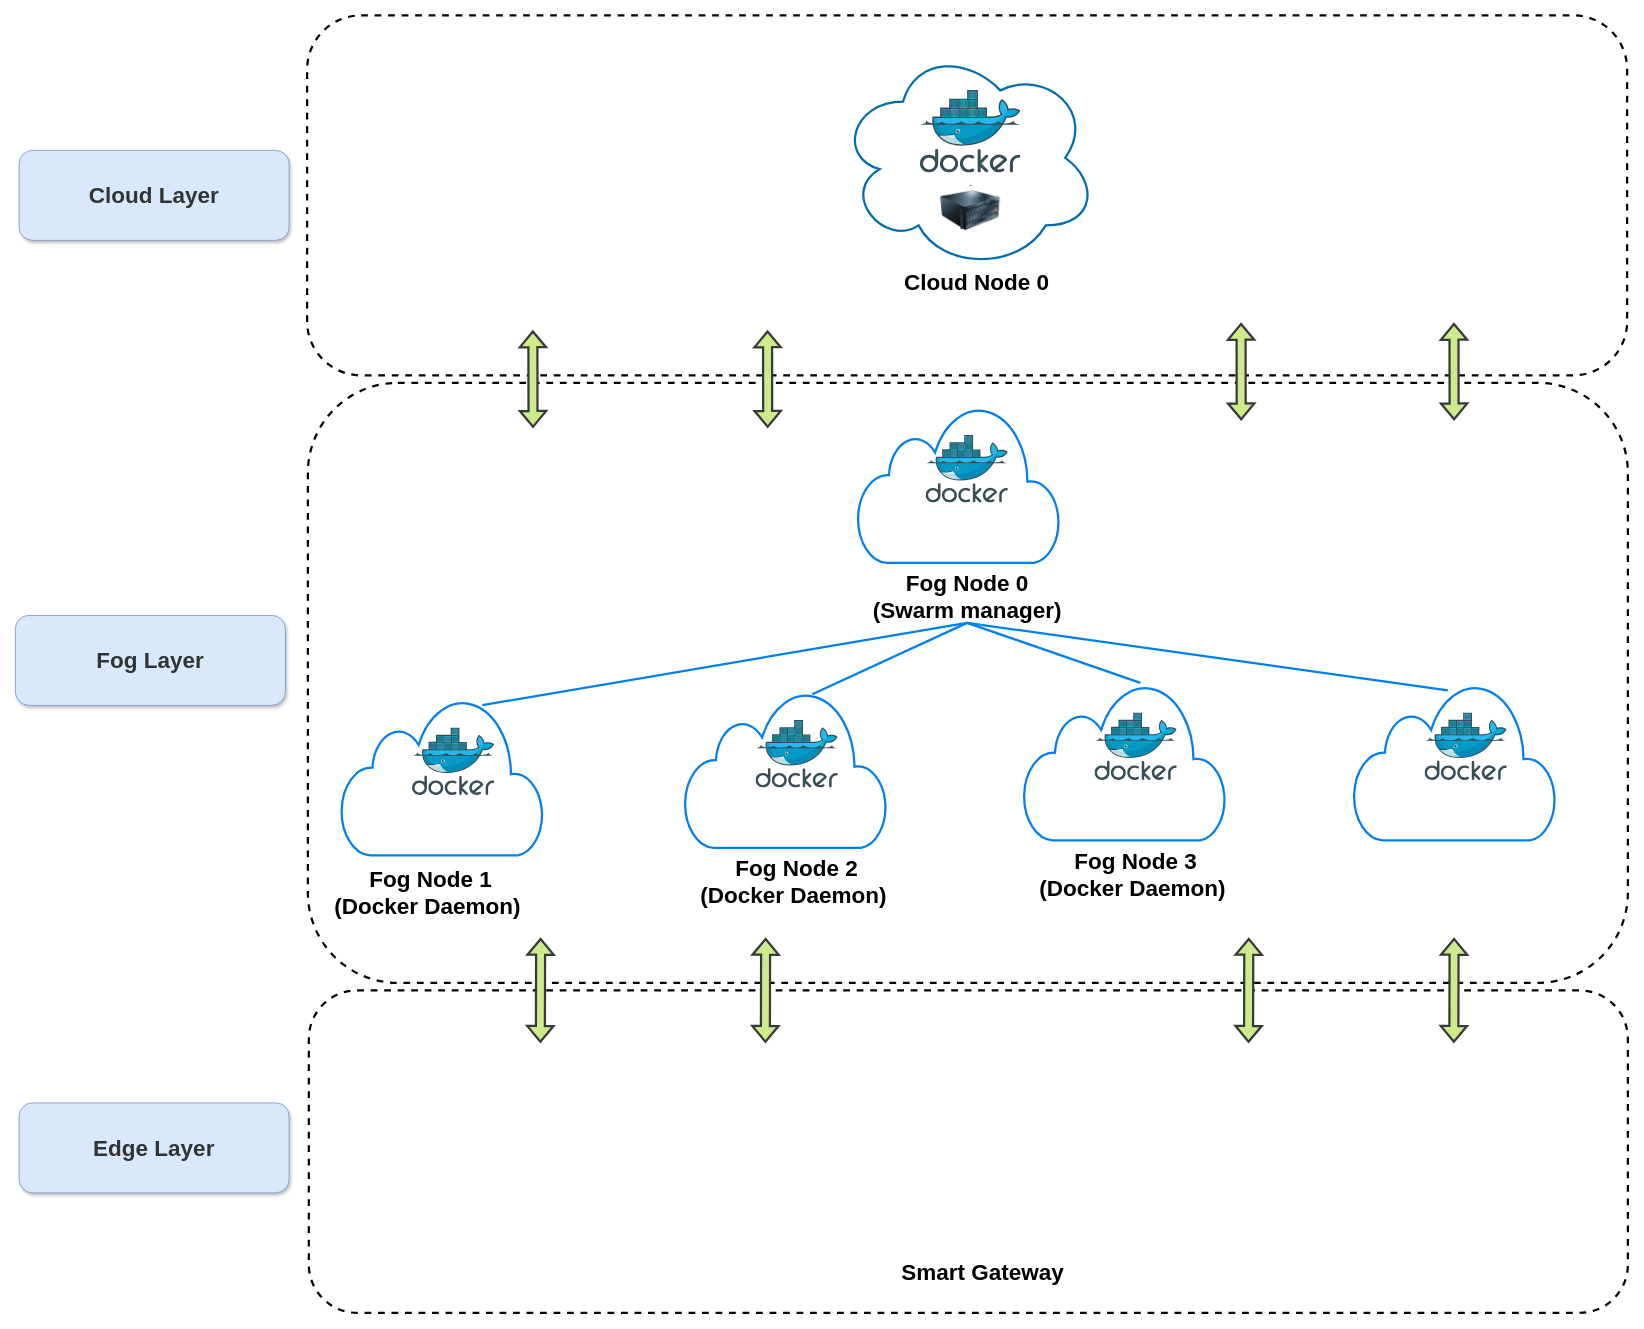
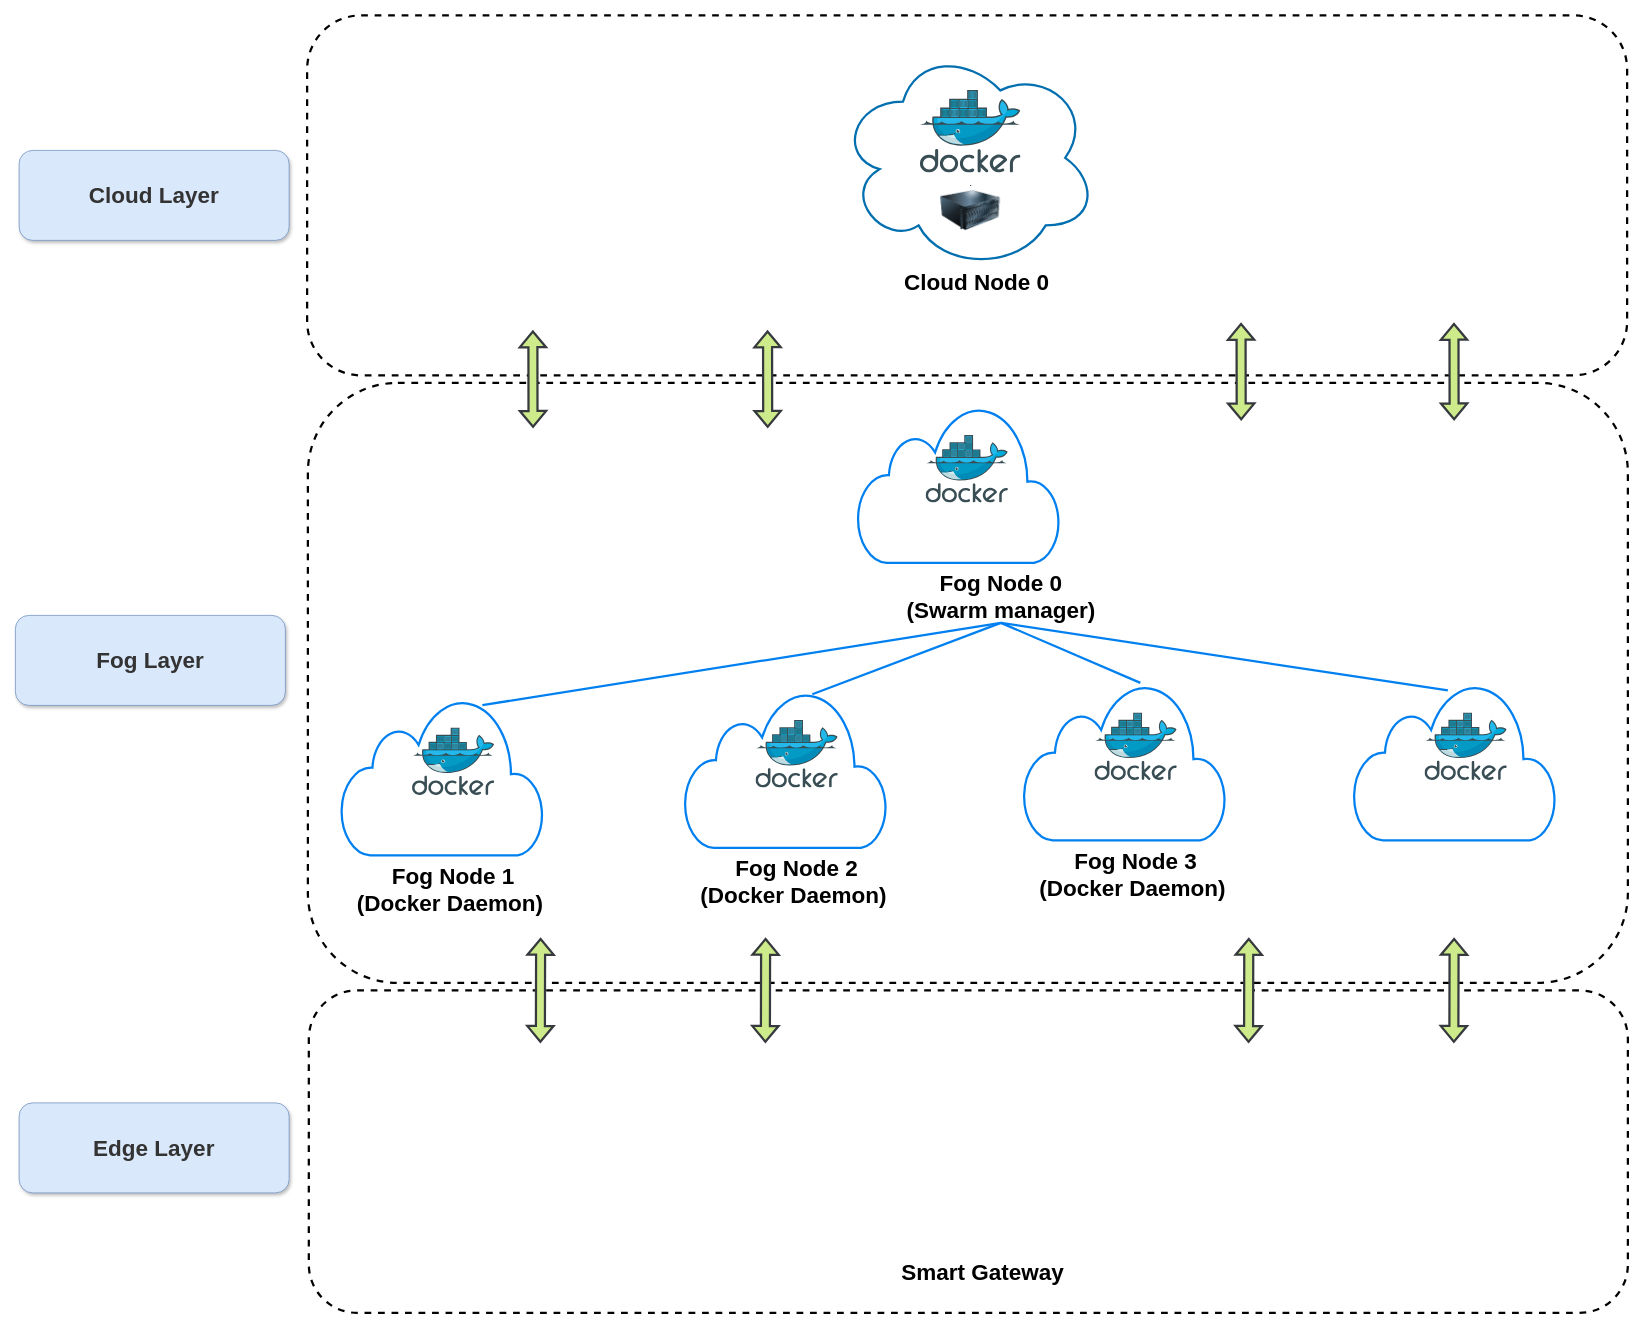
- <mxCell id="10" value="Fog Node 0 (Swarm manager)" style="text;html=1;strokeColor=none;fillColor=none;align=center;verticalAlign=middle;whiteSpace=wrap;rounded=0;fontSize=30;fontStyle=1" vertex="1" parent="1"><mxGeometry x="1153.62" y="760" width="270.78" height="70" as="geometry" /></mxCell>
+ <mxCell id="10" value="Fog Node 0 (Swarm manager)" style="text;html=1;strokeColor=none;fillColor=none;align=center;verticalAlign=middle;whiteSpace=wrap;rounded=0;fontSize=30;fontStyle=1" vertex="1" parent="1"><mxGeometry x="1198.62" y="760" width="270.78" height="70" as="geometry" /></mxCell>
- <mxCell id="13" value="Fog Node 1 (Docker Daemon)&amp;nbsp;" style="text;html=1;strokeColor=none;fillColor=none;align=center;verticalAlign=middle;whiteSpace=wrap;rounded=0;fontSize=30;fontStyle=1" vertex="1" parent="1"><mxGeometry x="434.23" y="1155" width="280" height="70" as="geometry" /></mxCell>
+ <mxCell id="13" value="Fog Node 1 (Docker Daemon)&amp;nbsp;" style="text;html=1;strokeColor=none;fillColor=none;align=center;verticalAlign=middle;whiteSpace=wrap;rounded=0;fontSize=30;fontStyle=1" vertex="1" parent="1"><mxGeometry x="464.23" y="1150" width="280" height="70" as="geometry" /></mxCell>
